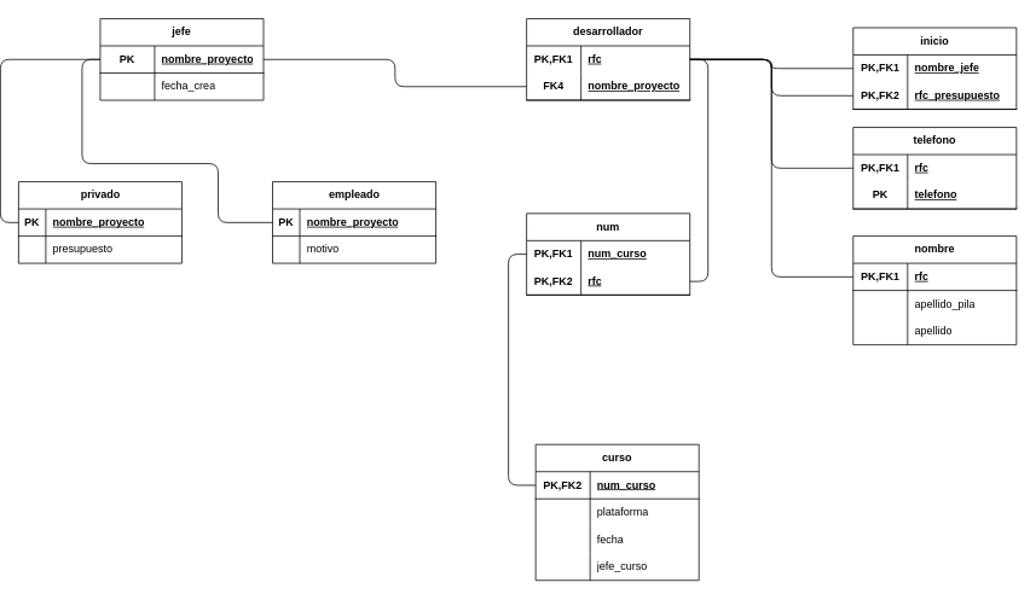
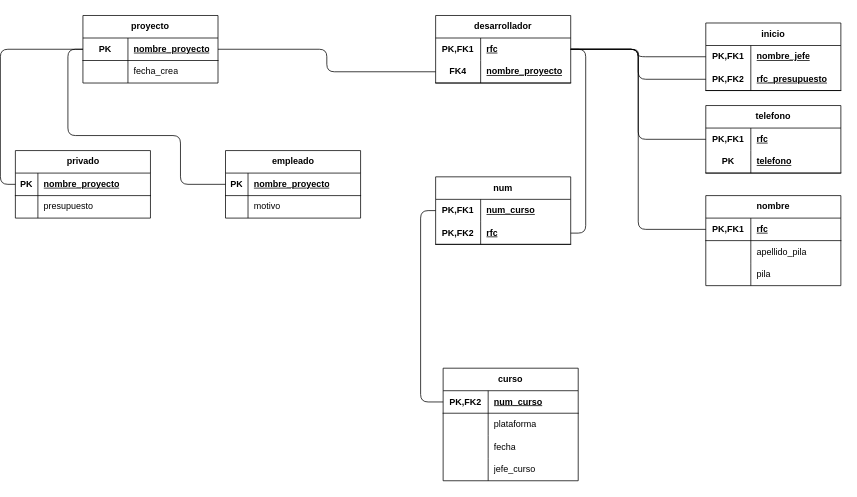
- <mxCell id="15" value="jefe" style="shape=table;startSize=30;container=1;collapsible=1;childLayout=tableLayout;fixedRows=1;rowLines=0;fontStyle=1;align=center;resizeLast=1;html=1;whiteSpace=wrap;" vertex="1" parent="1"><mxGeometry x="110" y="20" width="180" height="90" as="geometry" /></mxCell>
+ <mxCell id="15" value="proyecto" style="shape=table;startSize=30;container=1;collapsible=1;childLayout=tableLayout;fixedRows=1;rowLines=0;fontStyle=1;align=center;resizeLast=1;html=1;whiteSpace=wrap;" vertex="1" parent="1"><mxGeometry x="110" y="20" width="180" height="90" as="geometry" /></mxCell>
- <mxCell id="56" value="apellido" style="shape=partialRectangle;connectable=0;fillColor=none;top=0;left=0;bottom=0;right=0;align=left;spacingLeft=6;overflow=hidden;html=1;whiteSpace=wrap;" vertex="1" parent="54"><mxGeometry x="60" width="120" height="30" as="geometry"><mxRectangle width="120" height="30" as="alternateBounds" /></mxGeometry></mxCell>
+ <mxCell id="56" value="pila" style="shape=partialRectangle;connectable=0;fillColor=none;top=0;left=0;bottom=0;right=0;align=left;spacingLeft=6;overflow=hidden;html=1;whiteSpace=wrap;" vertex="1" parent="54"><mxGeometry x="60" width="120" height="30" as="geometry"><mxRectangle width="120" height="30" as="alternateBounds" /></mxGeometry></mxCell>
